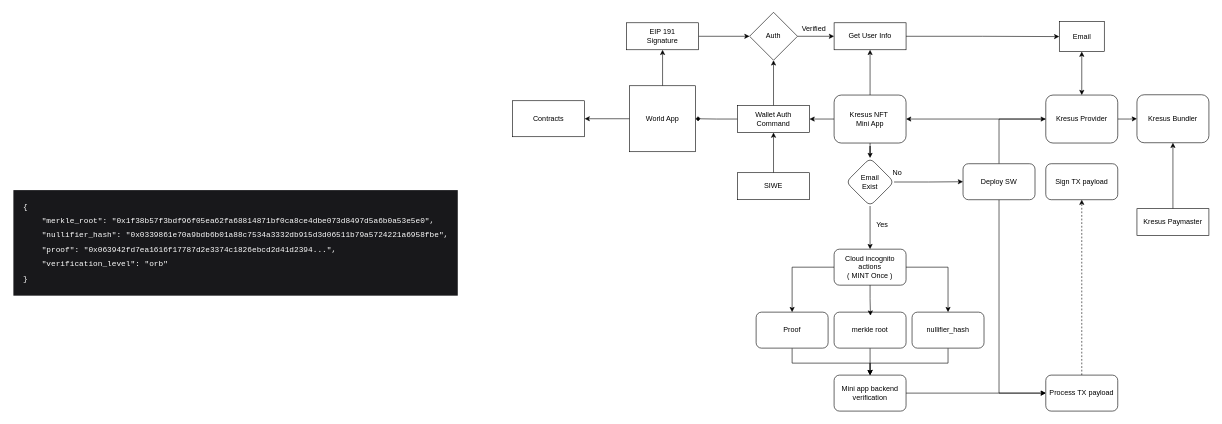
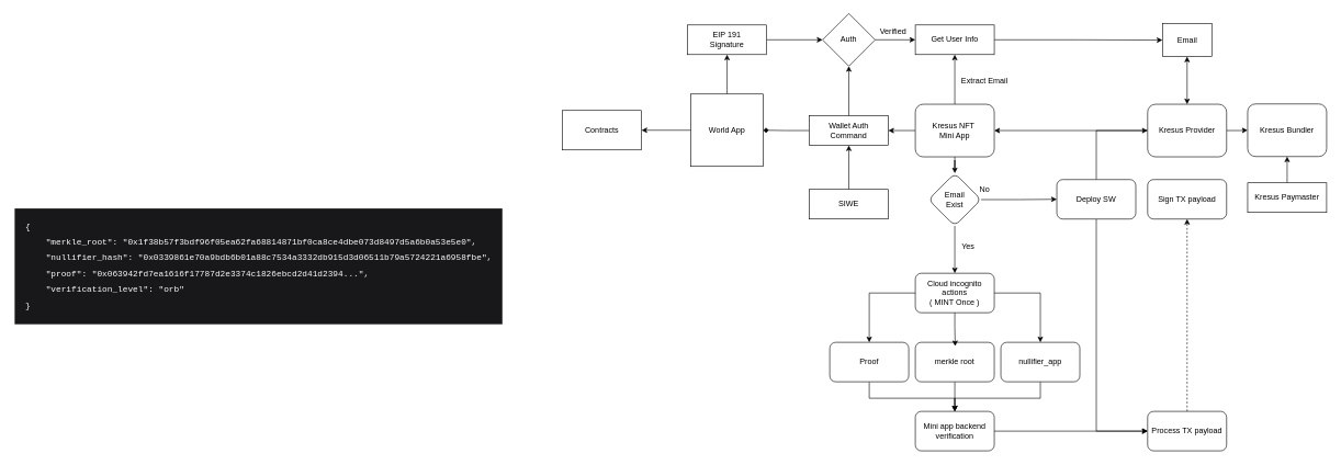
+ <mxCell id="19" value="Extract Email" style="text;html=1;align=center;verticalAlign=middle;resizable=0;points=[];autosize=1;strokeColor=none;fillColor=none;" parent="1" vertex="1"><mxGeometry x="1450" y="107" width="90" height="30" as="geometry" /></mxCell>
- <mxCell id="33" value="Kresus Paymaster" style="rounded=0;whiteSpace=wrap;html=1;" parent="1" vertex="1"><mxGeometry x="1895" y="347.5" width="120" height="45" as="geometry" /></mxCell>
+ <mxCell id="33" value="Kresus Paymaster" style="rounded=0;whiteSpace=wrap;html=1;" parent="1" vertex="1"><mxGeometry x="1895" y="277.5" width="120" height="45" as="geometry" /></mxCell>
- <mxCell id="47" value="nullifier_hash" style="rounded=1;whiteSpace=wrap;html=1;" vertex="1" parent="1"><mxGeometry x="1520" y="520" width="120" height="60" as="geometry" /></mxCell>
+ <mxCell id="47" value="nullifier_app" style="rounded=1;whiteSpace=wrap;html=1;" vertex="1" parent="1"><mxGeometry x="1520" y="520" width="120" height="60" as="geometry" /></mxCell>
